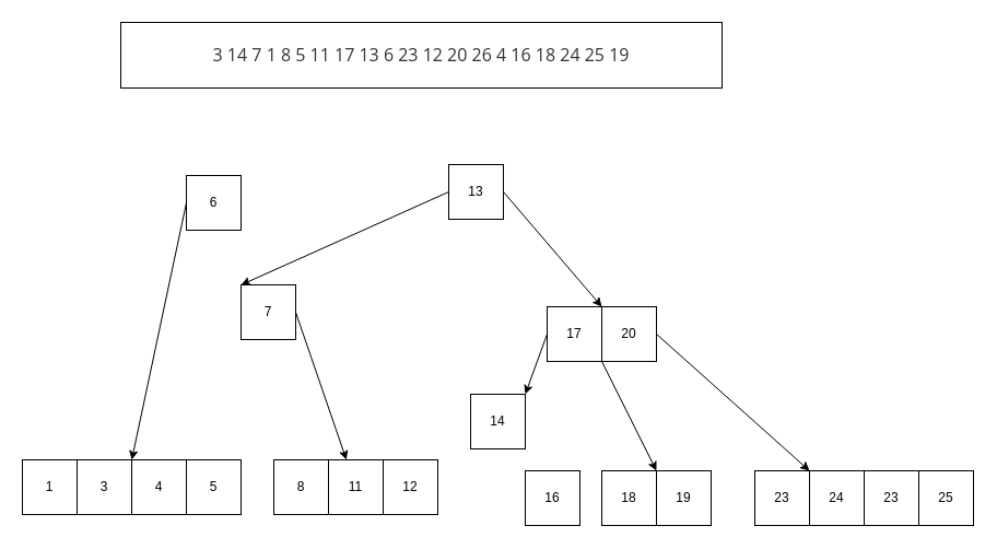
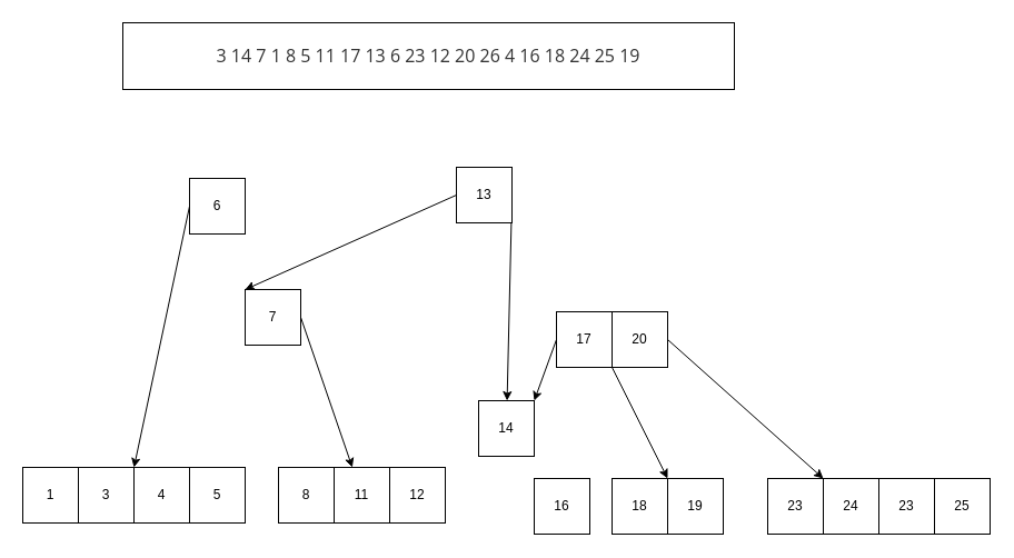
- <mxCell id="15" style="edgeStyle=none;rounded=0;orthogonalLoop=1;jettySize=auto;html=1;exitX=1;exitY=0.5;exitDx=0;exitDy=0;entryX=0;entryY=0;entryDx=0;entryDy=0;" edge="1" parent="1" source="16" target="23"><mxGeometry relative="1" as="geometry" /></mxCell>
+ <mxCell id="15" style="edgeStyle=none;rounded=0;orthogonalLoop=1;jettySize=auto;html=1;exitX=1;exitY=0.5;exitDx=0;exitDy=0;" edge="1" parent="1" source="16" target="11"><mxGeometry relative="1" as="geometry" /></mxCell>
